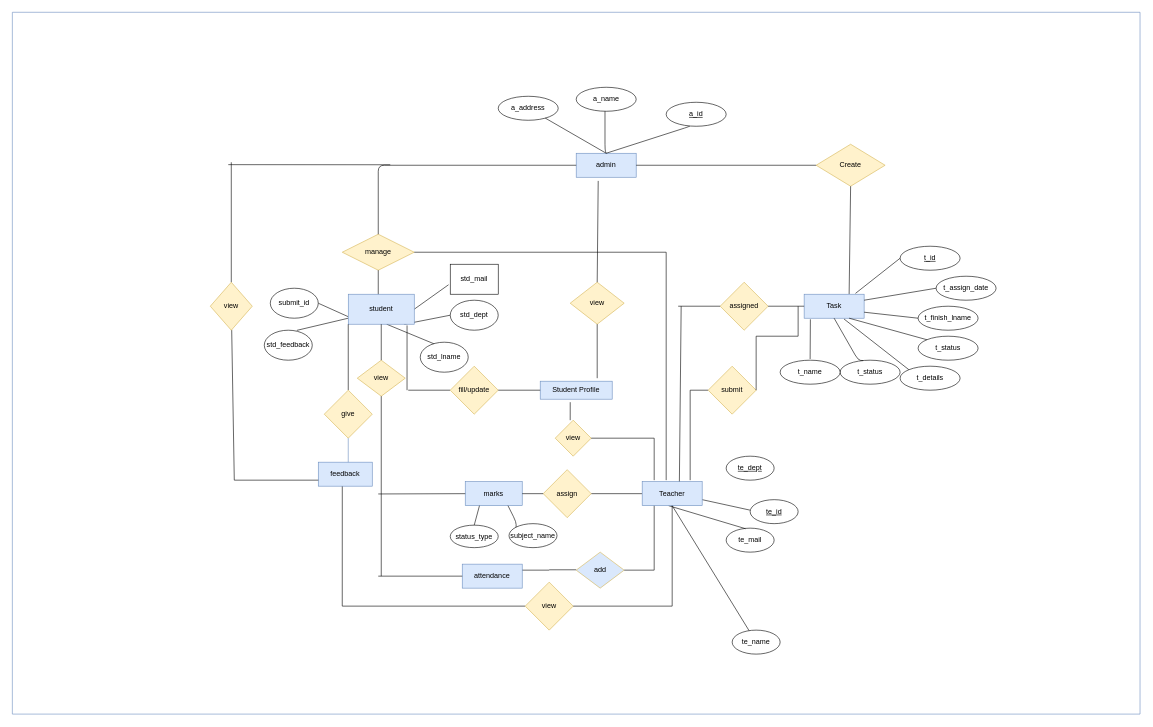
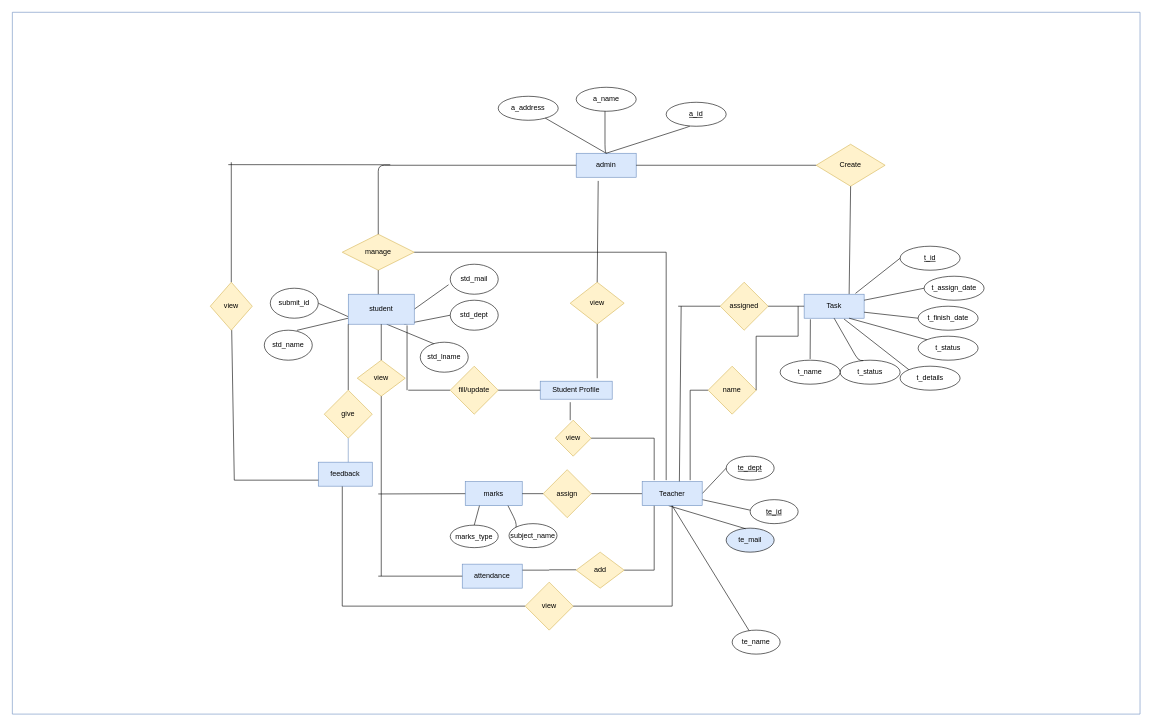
- <mxCell id="28" value="std_mail" style="whiteSpace=wrap;html=1;shadow=0;rounded=0;" parent="1" vertex="1"><mxGeometry x="750" y="440" width="80" height="50" as="geometry" /></mxCell>
+ <mxCell id="28" value="std_mail" style="ellipse;whiteSpace=wrap;html=1;shadow=0;" parent="1" vertex="1"><mxGeometry x="750" y="440" width="80" height="50" as="geometry" /></mxCell>
- <mxCell id="42" value="t_assign_date" style="ellipse;whiteSpace=wrap;html=1;align=center;" parent="1" vertex="1"><mxGeometry x="1560" y="460" width="100" height="40" as="geometry" /></mxCell>
+ <mxCell id="42" value="t_assign_date" style="ellipse;whiteSpace=wrap;html=1;align=center;" parent="1" vertex="1"><mxGeometry x="1540" y="460" width="100" height="40" as="geometry" /></mxCell>
- <mxCell id="43" value="t_finish_lname" style="ellipse;whiteSpace=wrap;html=1;align=center;" parent="1" vertex="1"><mxGeometry x="1530" y="510" width="100" height="40" as="geometry" /></mxCell>
+ <mxCell id="43" value="t_finish_date" style="ellipse;whiteSpace=wrap;html=1;align=center;" parent="1" vertex="1"><mxGeometry x="1530" y="510" width="100" height="40" as="geometry" /></mxCell>
- <mxCell id="26" value="std_feedback" style="ellipse;whiteSpace=wrap;html=1;shadow=0;" parent="1" vertex="1"><mxGeometry x="440" y="550" width="80" height="50" as="geometry" /></mxCell>
+ <mxCell id="26" value="std_name" style="ellipse;whiteSpace=wrap;html=1;shadow=0;" parent="1" vertex="1"><mxGeometry x="440" y="550" width="80" height="50" as="geometry" /></mxCell>
- <mxCell id="94" value="submit" style="rhombus;whiteSpace=wrap;html=1;shadow=0;fillColor=#fff2cc;strokeColor=#d6b656;" parent="1" vertex="1"><mxGeometry x="1180" y="610" width="80" height="80" as="geometry" /></mxCell>
+ <mxCell id="94" value="name" style="rhombus;whiteSpace=wrap;html=1;shadow=0;fillColor=#fff2cc;strokeColor=#d6b656;" parent="1" vertex="1"><mxGeometry x="1180" y="610" width="80" height="80" as="geometry" /></mxCell>
+ <mxCell id="32" value="" style="endArrow=none;html=1;fontColor=#f2eeee;exitX=0;exitY=0.5;exitDx=0;exitDy=0;entryX=1;entryY=0.5;entryDx=0;entryDy=0;shadow=0;" parent="1" source="30" target="106" edge="1"><mxGeometry width="50" height="50" relative="1" as="geometry"><mxPoint x="1241.716" y="853.358" as="sourcePoint" /><mxPoint x="1145" y="852.5" as="targetPoint" /><Array as="points" /></mxGeometry></mxCell>
- <mxCell id="60" value="status_type" style="ellipse;whiteSpace=wrap;html=1;shadow=0;" parent="1" vertex="1"><mxGeometry x="750" y="875" width="80" height="37.5" as="geometry" /></mxCell>
+ <mxCell id="60" value="marks_type" style="ellipse;whiteSpace=wrap;html=1;shadow=0;" parent="1" vertex="1"><mxGeometry x="750" y="875" width="80" height="37.5" as="geometry" /></mxCell>
- <mxCell id="19" value="te_mail" style="ellipse;whiteSpace=wrap;html=1;align=center;shadow=0;" parent="1" vertex="1"><mxGeometry x="1210" y="880" width="80" height="40" as="geometry" /></mxCell>
+ <mxCell id="19" value="te_mail" style="ellipse;whiteSpace=wrap;html=1;align=center;shadow=0;fillColor=#dae8fc;" parent="1" vertex="1"><mxGeometry x="1210" y="880" width="80" height="40" as="geometry" /></mxCell>
- <mxCell id="65" value="add" style="rhombus;whiteSpace=wrap;html=1;shadow=0;fillColor=#dae8fc;strokeColor=#d6b656;" parent="1" vertex="1"><mxGeometry x="960" y="920" width="80" height="60" as="geometry" /></mxCell>
+ <mxCell id="65" value="add" style="rhombus;whiteSpace=wrap;html=1;shadow=0;fillColor=#fff2cc;strokeColor=#d6b656;" parent="1" vertex="1"><mxGeometry x="960" y="920" width="80" height="60" as="geometry" /></mxCell>
